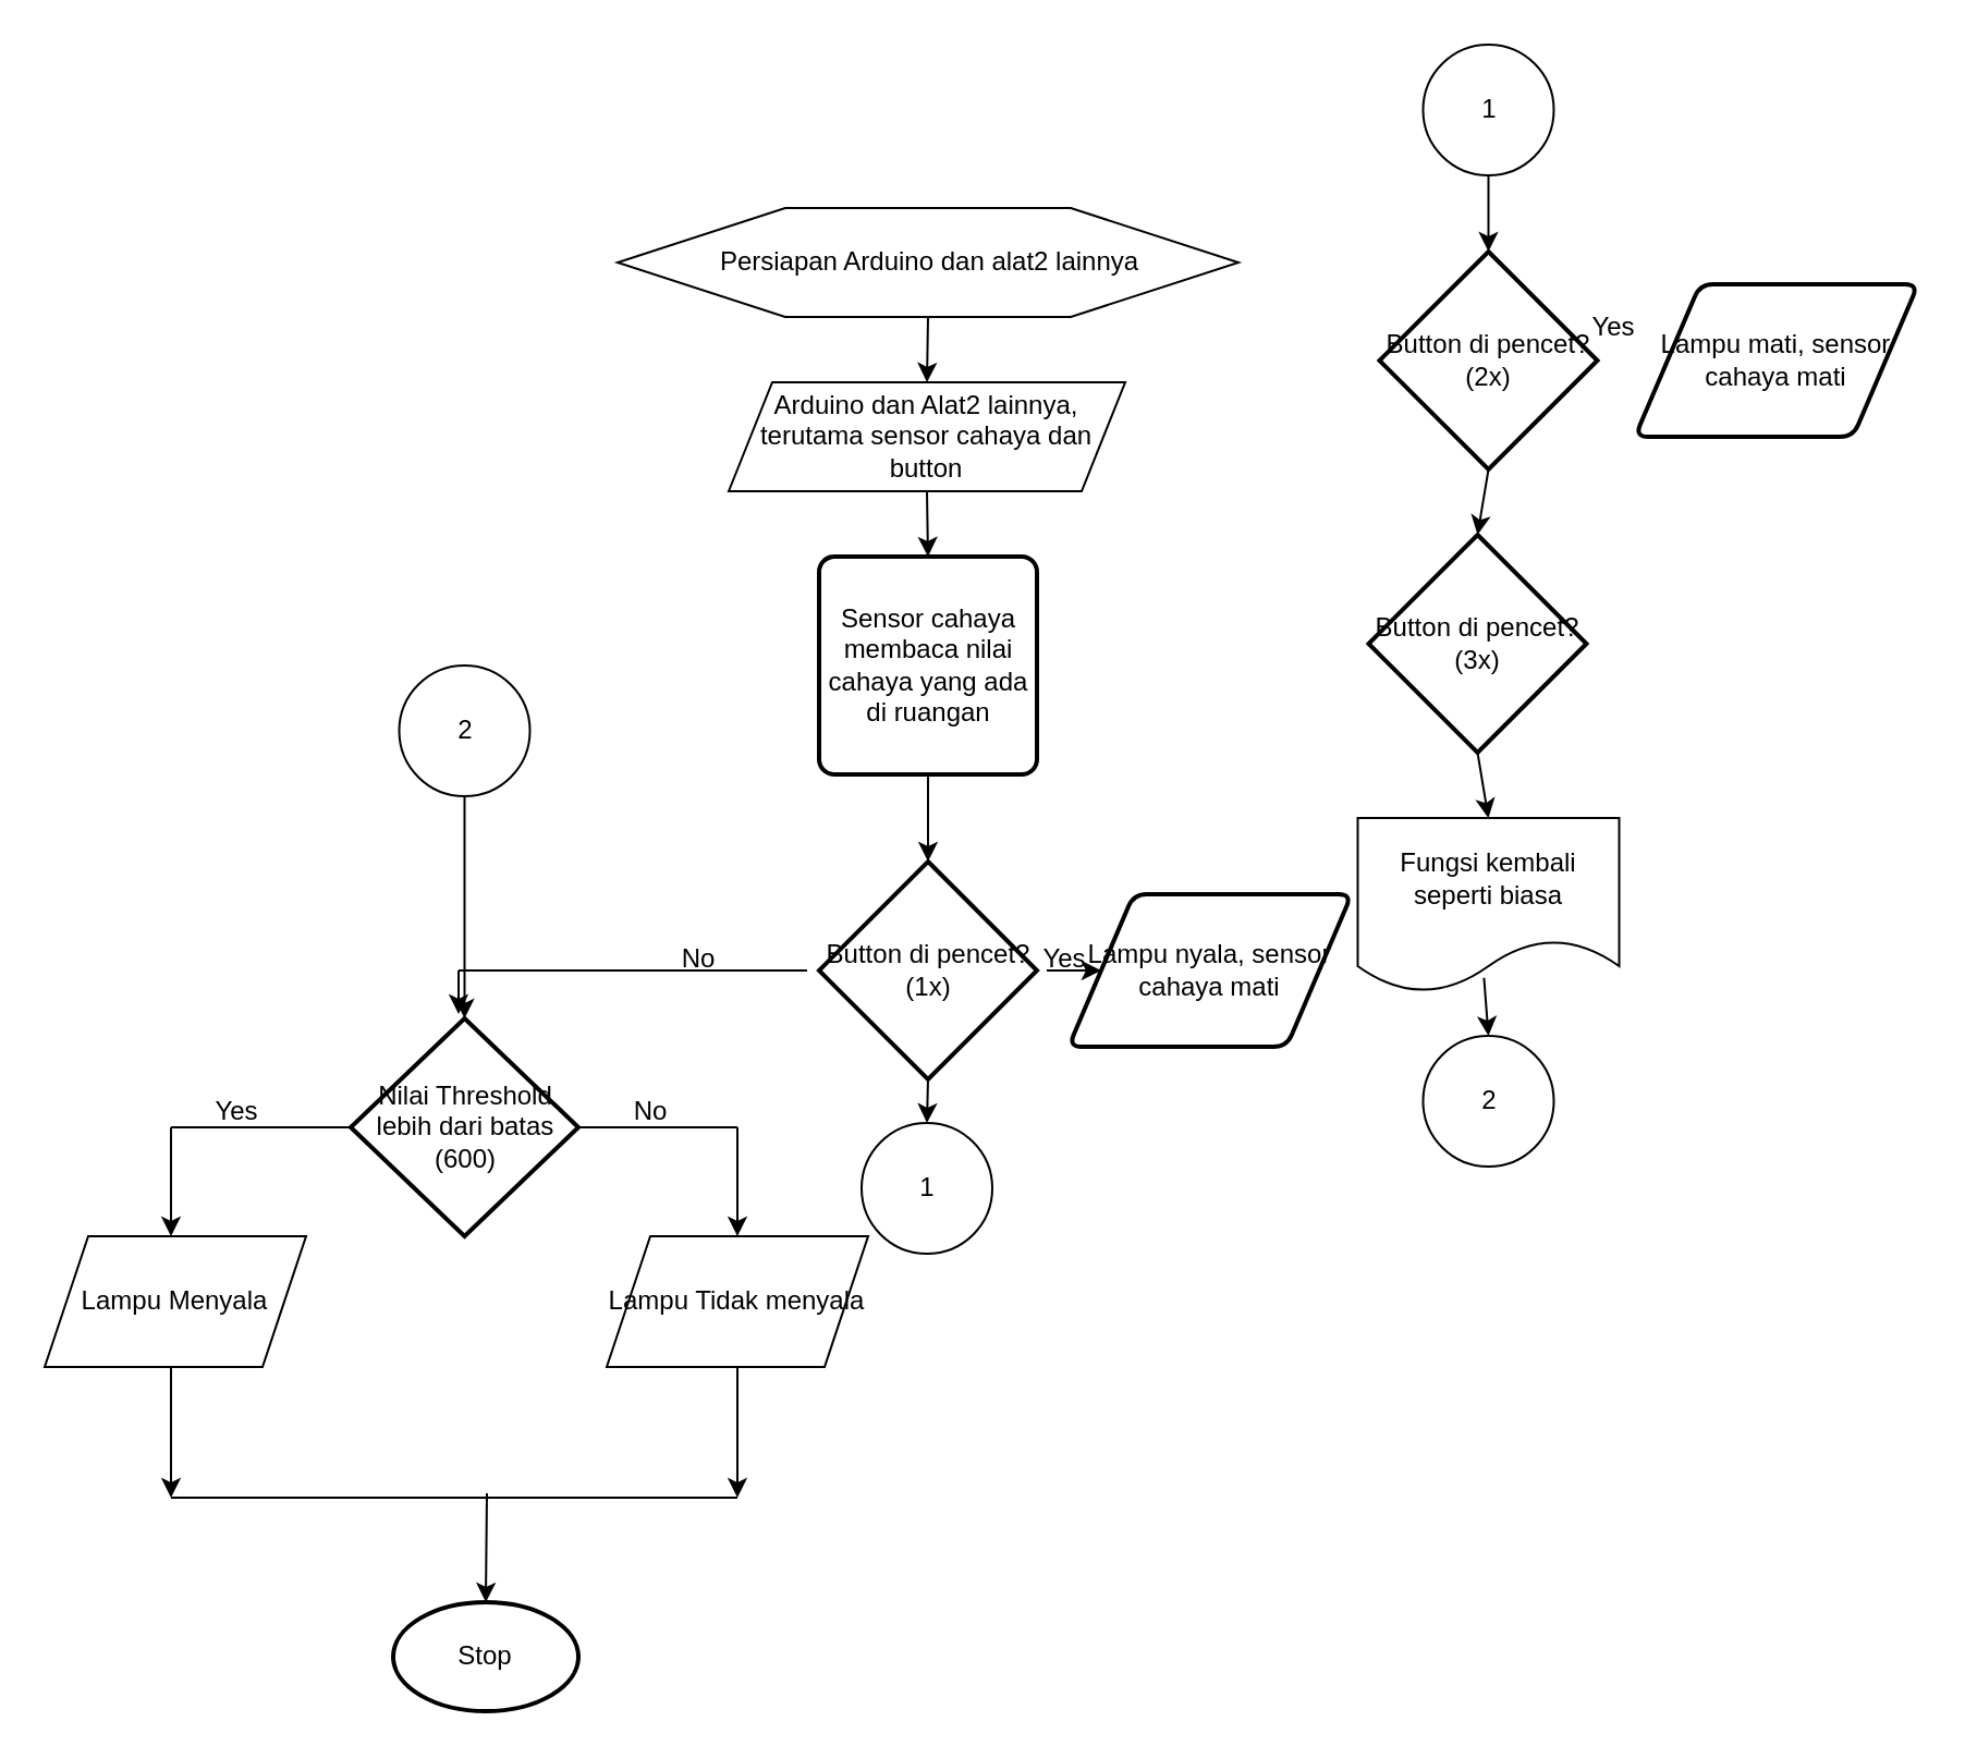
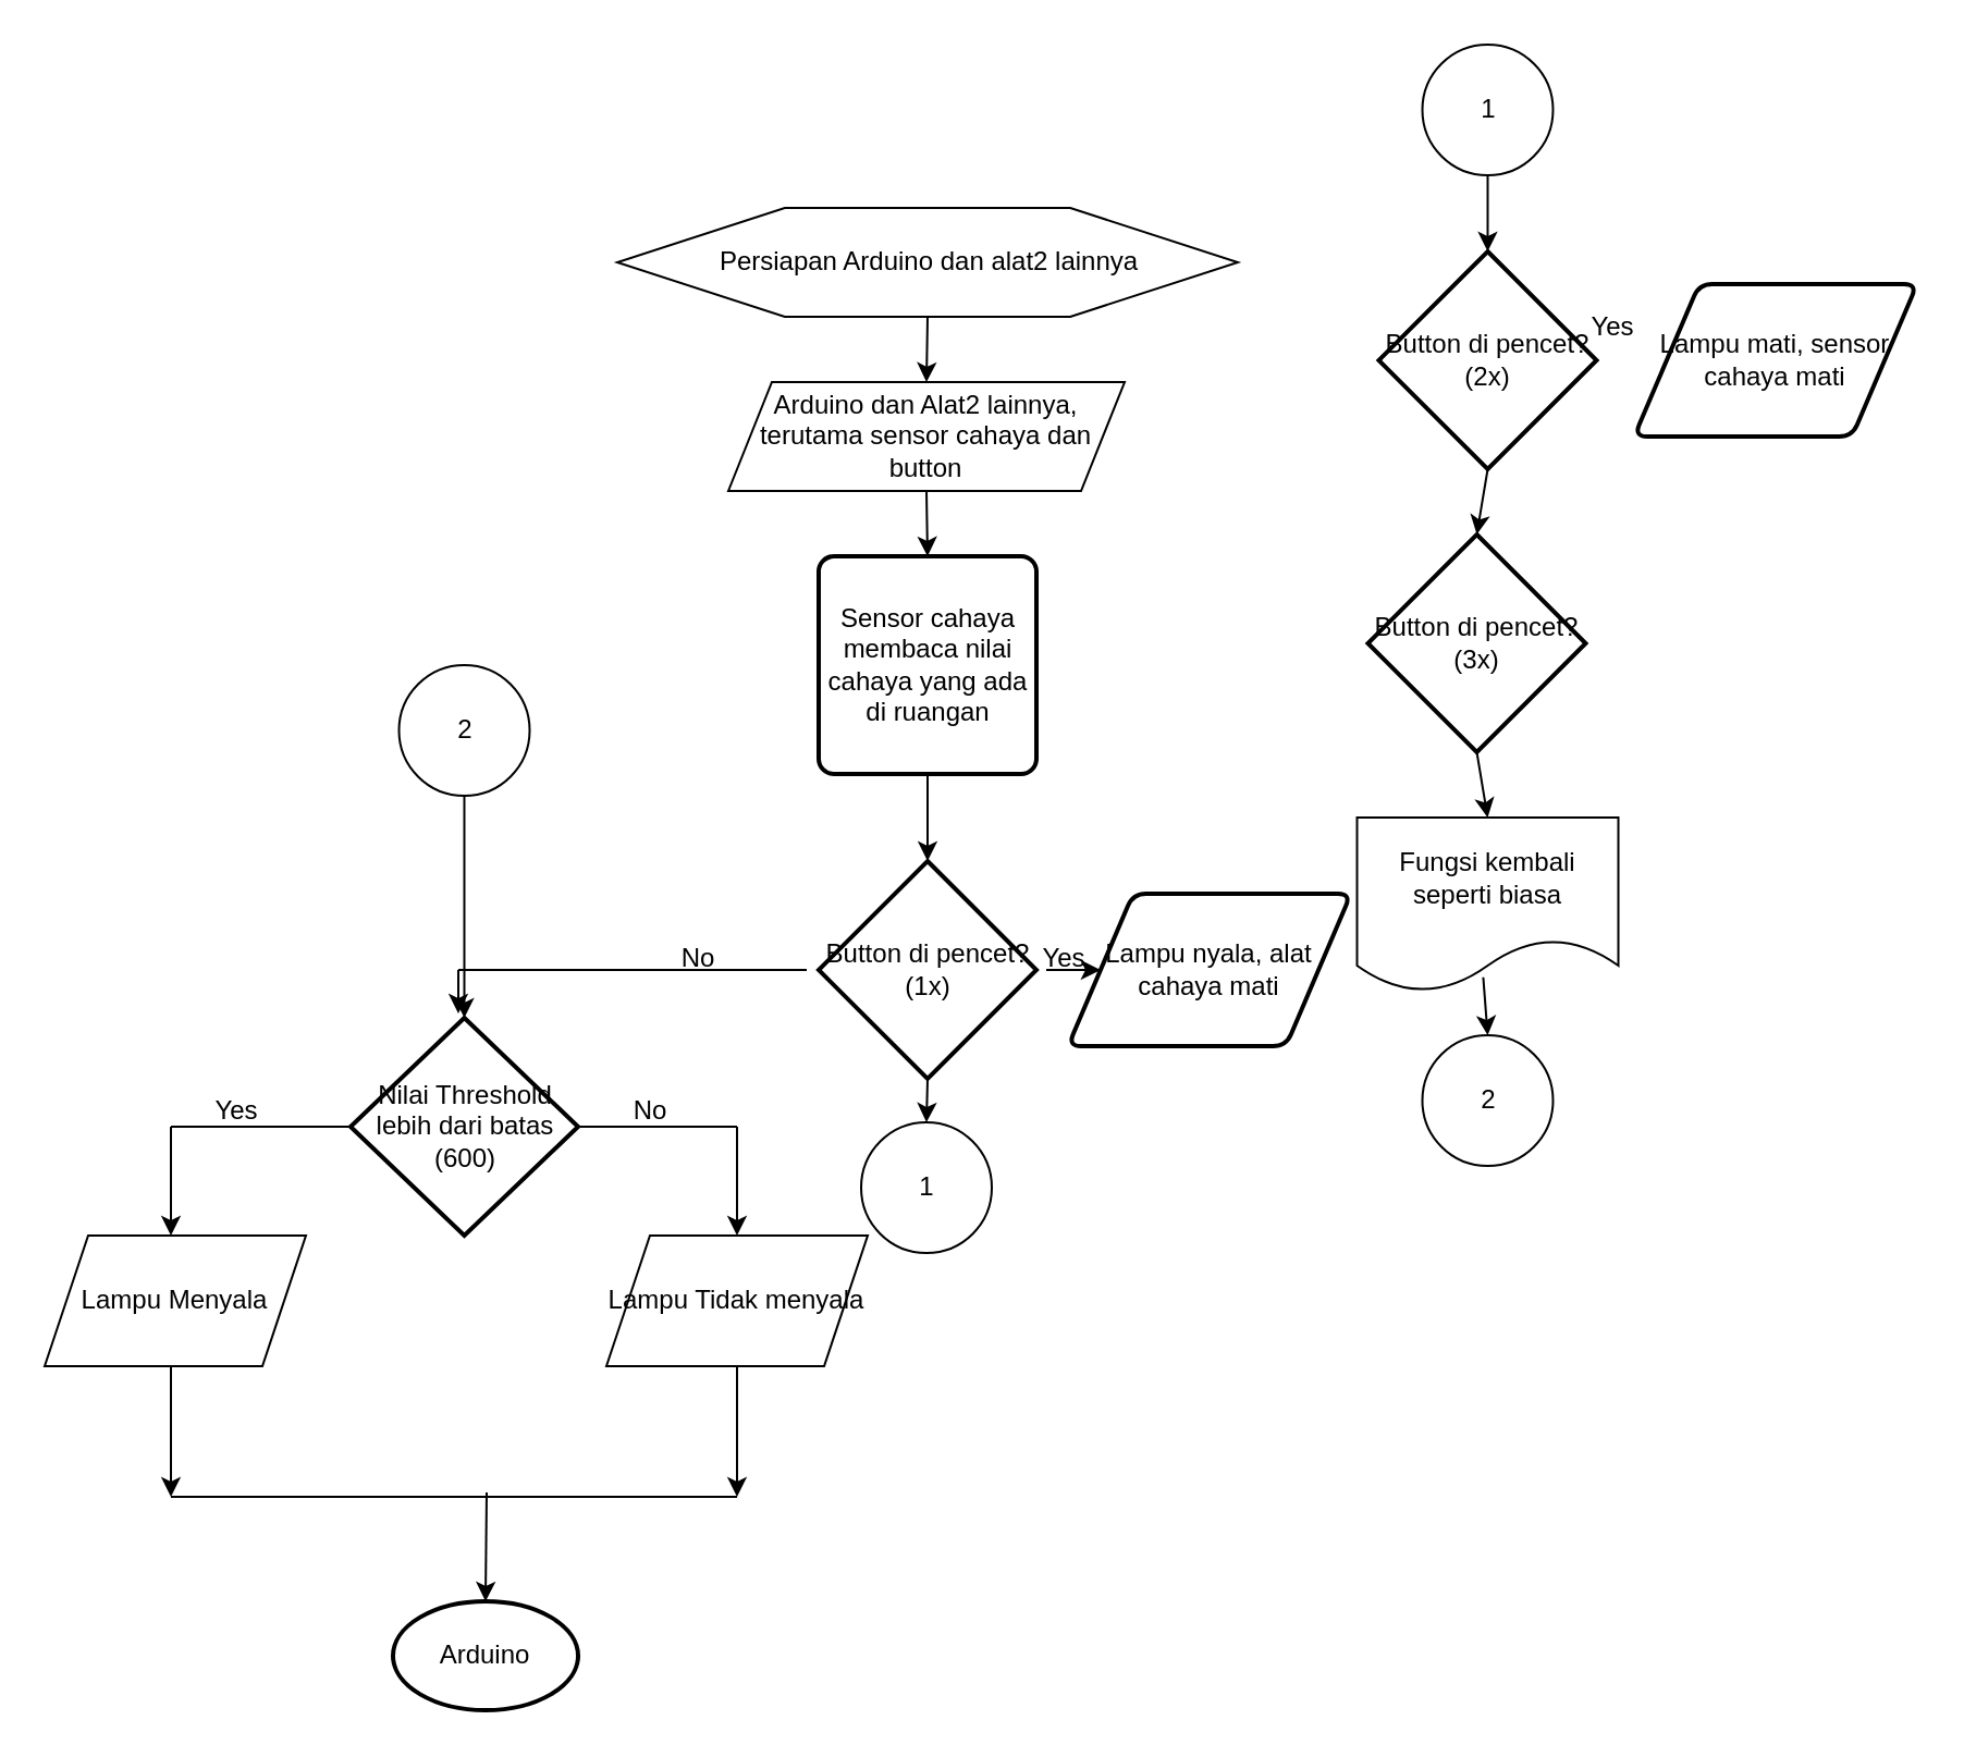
- <mxCell id="28" value="Lampu nyala, sensor cahaya mati" style="shape=parallelogram;html=1;strokeWidth=2;perimeter=parallelogramPerimeter;whiteSpace=wrap;rounded=1;arcSize=12;size=0.23;align=center;" vertex="1" parent="1"><mxGeometry x="490" y="410" width="130" height="70" as="geometry" /></mxCell>
+ <mxCell id="28" value="Lampu nyala, alat cahaya mati" style="shape=parallelogram;html=1;strokeWidth=2;perimeter=parallelogramPerimeter;whiteSpace=wrap;rounded=1;arcSize=12;size=0.23;align=center;" vertex="1" parent="1"><mxGeometry x="490" y="410" width="130" height="70" as="geometry" /></mxCell>
- <mxCell id="21" value="Stop" style="strokeWidth=2;html=1;shape=mxgraph.flowchart.start_2;whiteSpace=wrap;" vertex="1" parent="1"><mxGeometry x="180" y="735" width="85" height="50" as="geometry" /></mxCell>
+ <mxCell id="21" value="Arduino" style="strokeWidth=2;html=1;shape=mxgraph.flowchart.start_2;whiteSpace=wrap;" vertex="1" parent="1"><mxGeometry x="180" y="735" width="85" height="50" as="geometry" /></mxCell>
